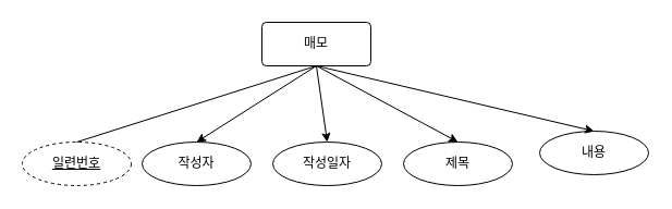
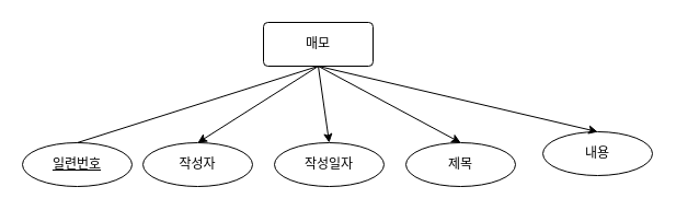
- <mxCell id="3" value="일련번호" style="ellipse;whiteSpace=wrap;html=1;align=center;fontStyle=4;dashed=1;" vertex="1" parent="1"><mxGeometry x="20" y="130" width="100" height="40" as="geometry" /></mxCell>
+ <mxCell id="3" value="일련번호" style="ellipse;whiteSpace=wrap;html=1;align=center;fontStyle=4;" vertex="1" parent="1"><mxGeometry x="20" y="130" width="100" height="40" as="geometry" /></mxCell>
